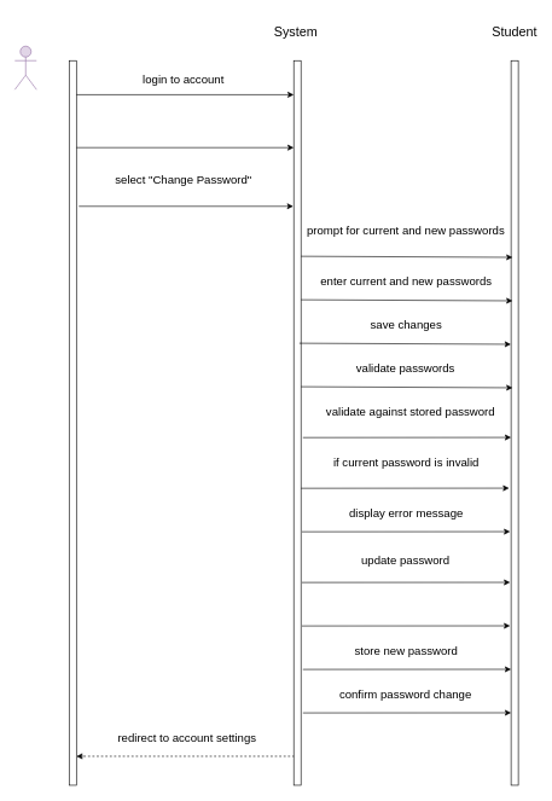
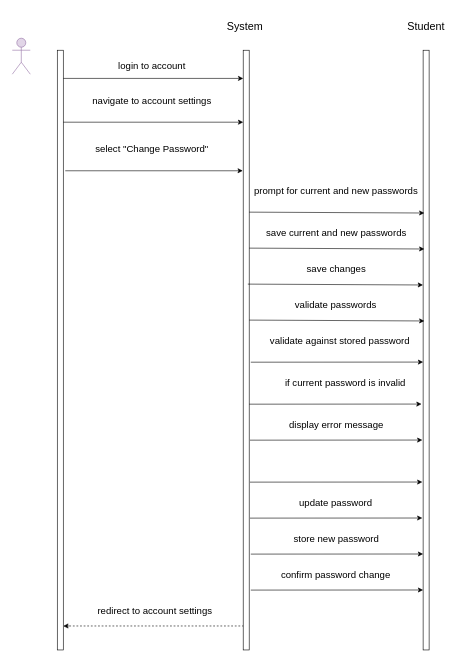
+ <mxCell id="11" value="&lt;font style=&quot;font-size: 16px;&quot;&gt;navigate to account settings&lt;/font&gt;" style="text;html=1;strokeColor=none;fillColor=none;align=center;verticalAlign=middle;whiteSpace=wrap;rounded=0;fontSize=18;" parent="1" vertex="1"><mxGeometry x="147.5" y="153" width="210" height="30" as="geometry" /></mxCell>
- <mxCell id="16" value="enter current and new passwords" style="text;html=1;align=center;verticalAlign=middle;whiteSpace=wrap;rounded=0;fontSize=16;" parent="1" vertex="1"><mxGeometry x="438.75" y="373" width="242.5" height="30" as="geometry" /></mxCell>
+ <mxCell id="16" value="save current and new passwords" style="text;html=1;align=center;verticalAlign=middle;whiteSpace=wrap;rounded=0;fontSize=16;" parent="1" vertex="1"><mxGeometry x="438.75" y="373" width="242.5" height="30" as="geometry" /></mxCell>
- <mxCell id="22" value="if current password is invalid" style="text;html=1;strokeColor=none;fillColor=none;align=center;verticalAlign=middle;whiteSpace=wrap;rounded=0;fontSize=16;" parent="1" vertex="1"><mxGeometry x="438.75" y="623" width="242.5" height="30" as="geometry" /></mxCell>
+ <mxCell id="22" value="if current password is invalid" style="text;html=1;strokeColor=none;fillColor=none;align=center;verticalAlign=middle;whiteSpace=wrap;rounded=0;fontSize=16;" parent="1" vertex="1"><mxGeometry x="453.75" y="623" width="242.5" height="30" as="geometry" /></mxCell>
- <mxCell id="27" value="update password" style="text;html=1;strokeColor=none;fillColor=none;align=center;verticalAlign=middle;whiteSpace=wrap;rounded=0;fontSize=16;" parent="1" vertex="1"><mxGeometry x="437.5" y="758" width="242.5" height="30" as="geometry" /></mxCell>
+ <mxCell id="27" value="update password" style="text;html=1;strokeColor=none;fillColor=none;align=center;verticalAlign=middle;whiteSpace=wrap;rounded=0;fontSize=16;" parent="1" vertex="1"><mxGeometry x="437.5" y="823" width="242.5" height="30" as="geometry" /></mxCell>
